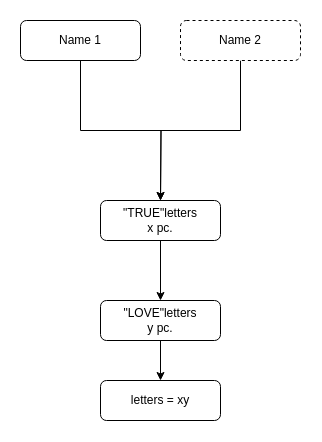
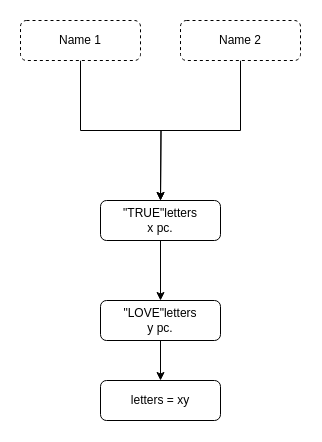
- <mxCell id="3" value="Name 1" style="rounded=1;whiteSpace=wrap;html=1;fontSize=12;glass=0;strokeWidth=1;shadow=0;" parent="1" vertex="1"><mxGeometry x="20" y="20" width="120" height="40" as="geometry" /></mxCell>
+ <mxCell id="3" value="Name 1" style="rounded=1;whiteSpace=wrap;html=1;fontSize=12;glass=0;strokeWidth=1;shadow=0;dashed=1;" parent="1" vertex="1"><mxGeometry x="20" y="20" width="120" height="40" as="geometry" /></mxCell>
